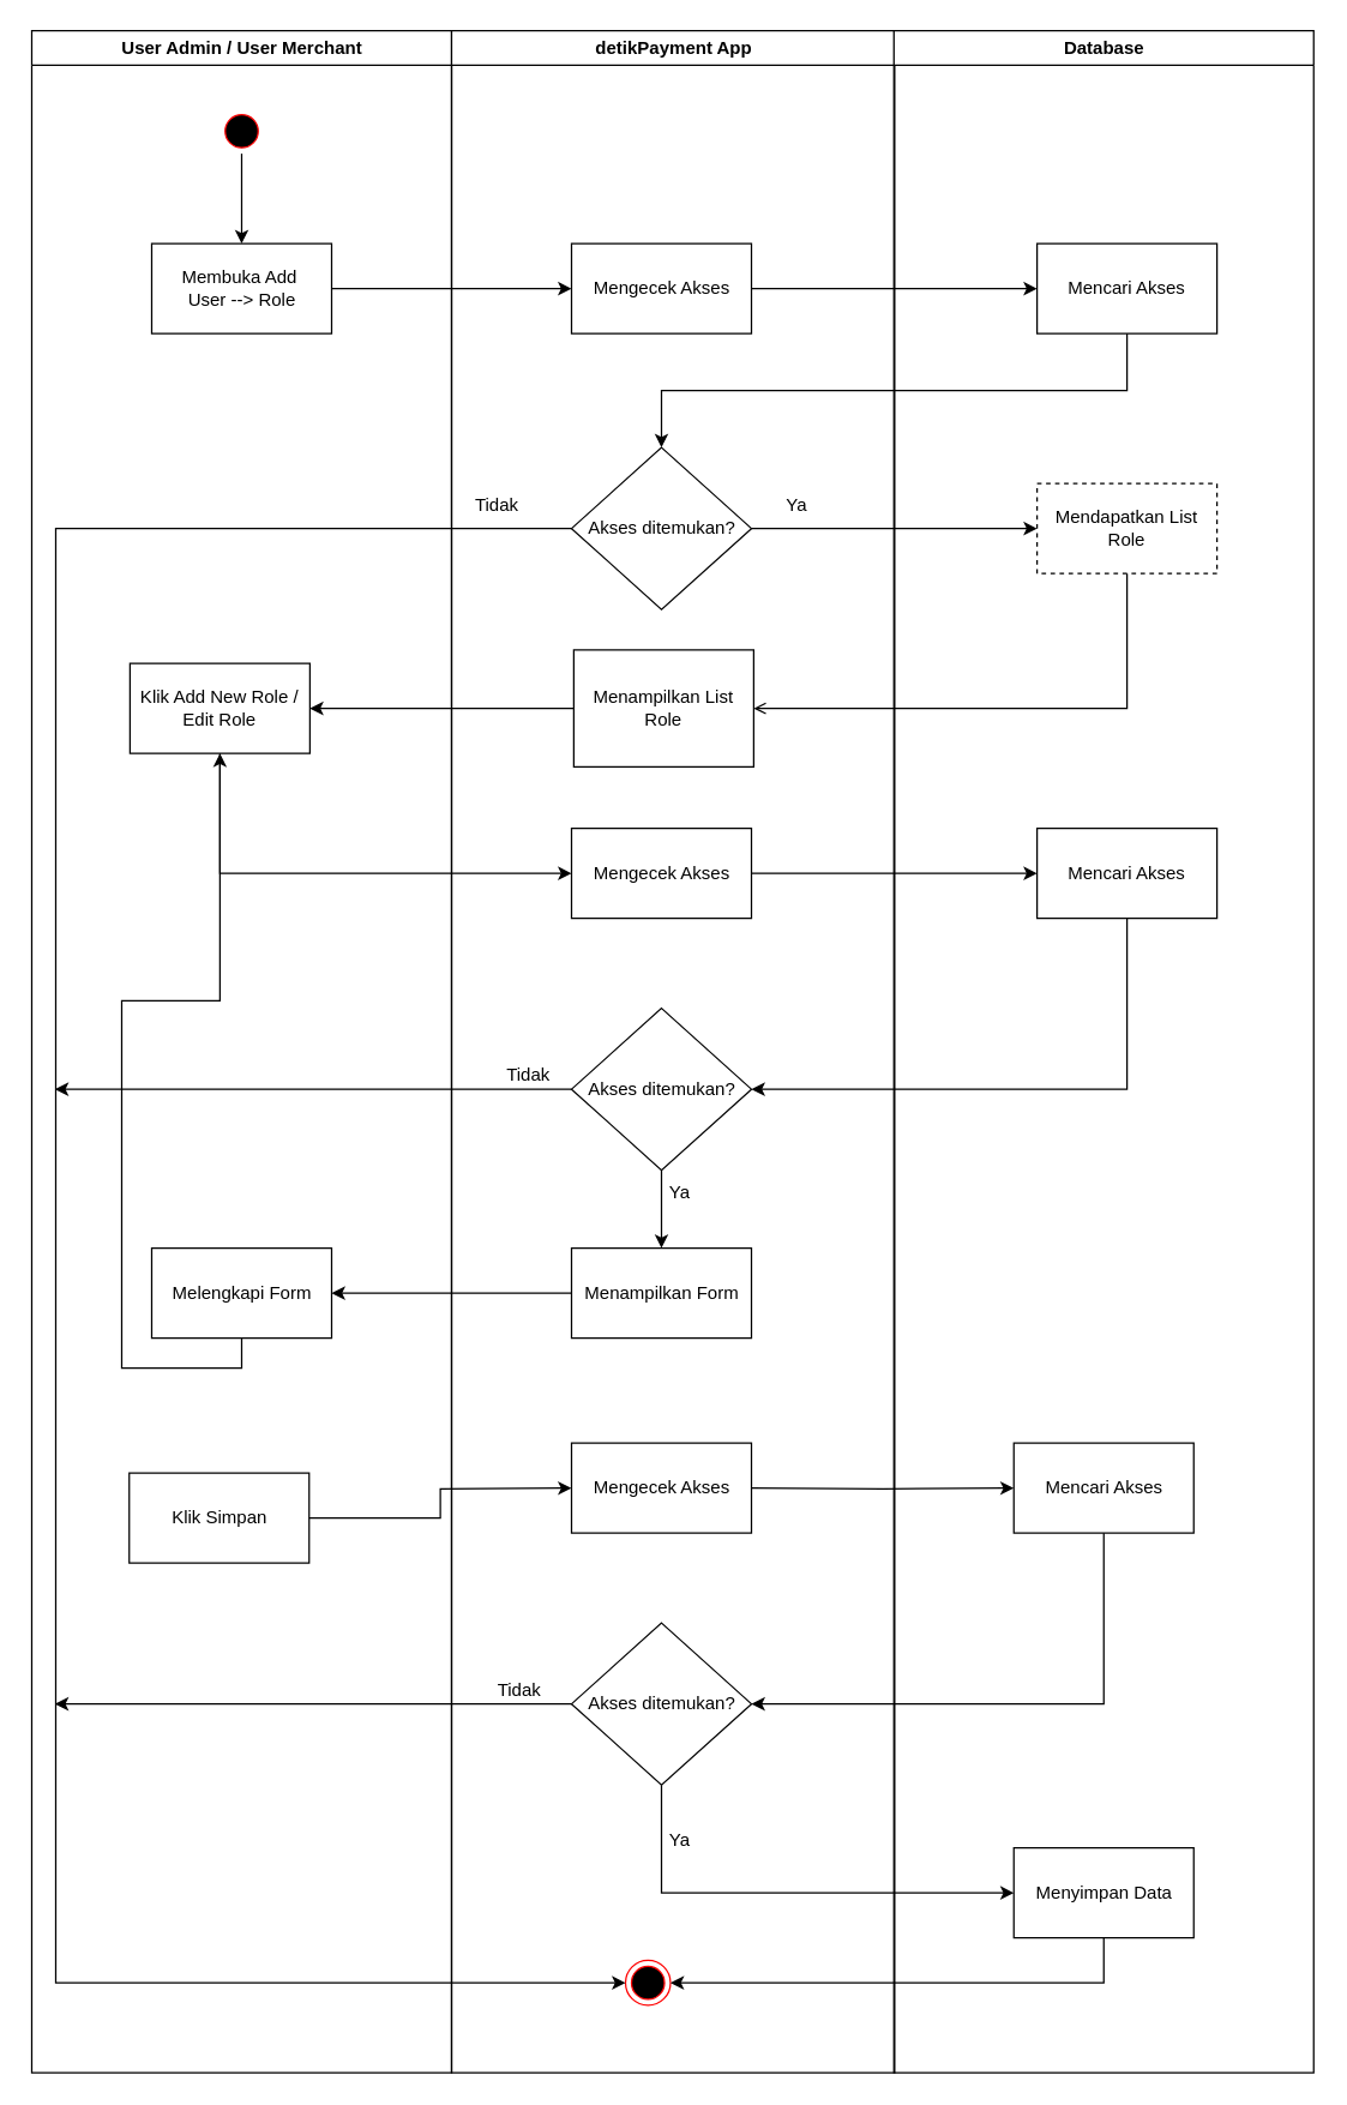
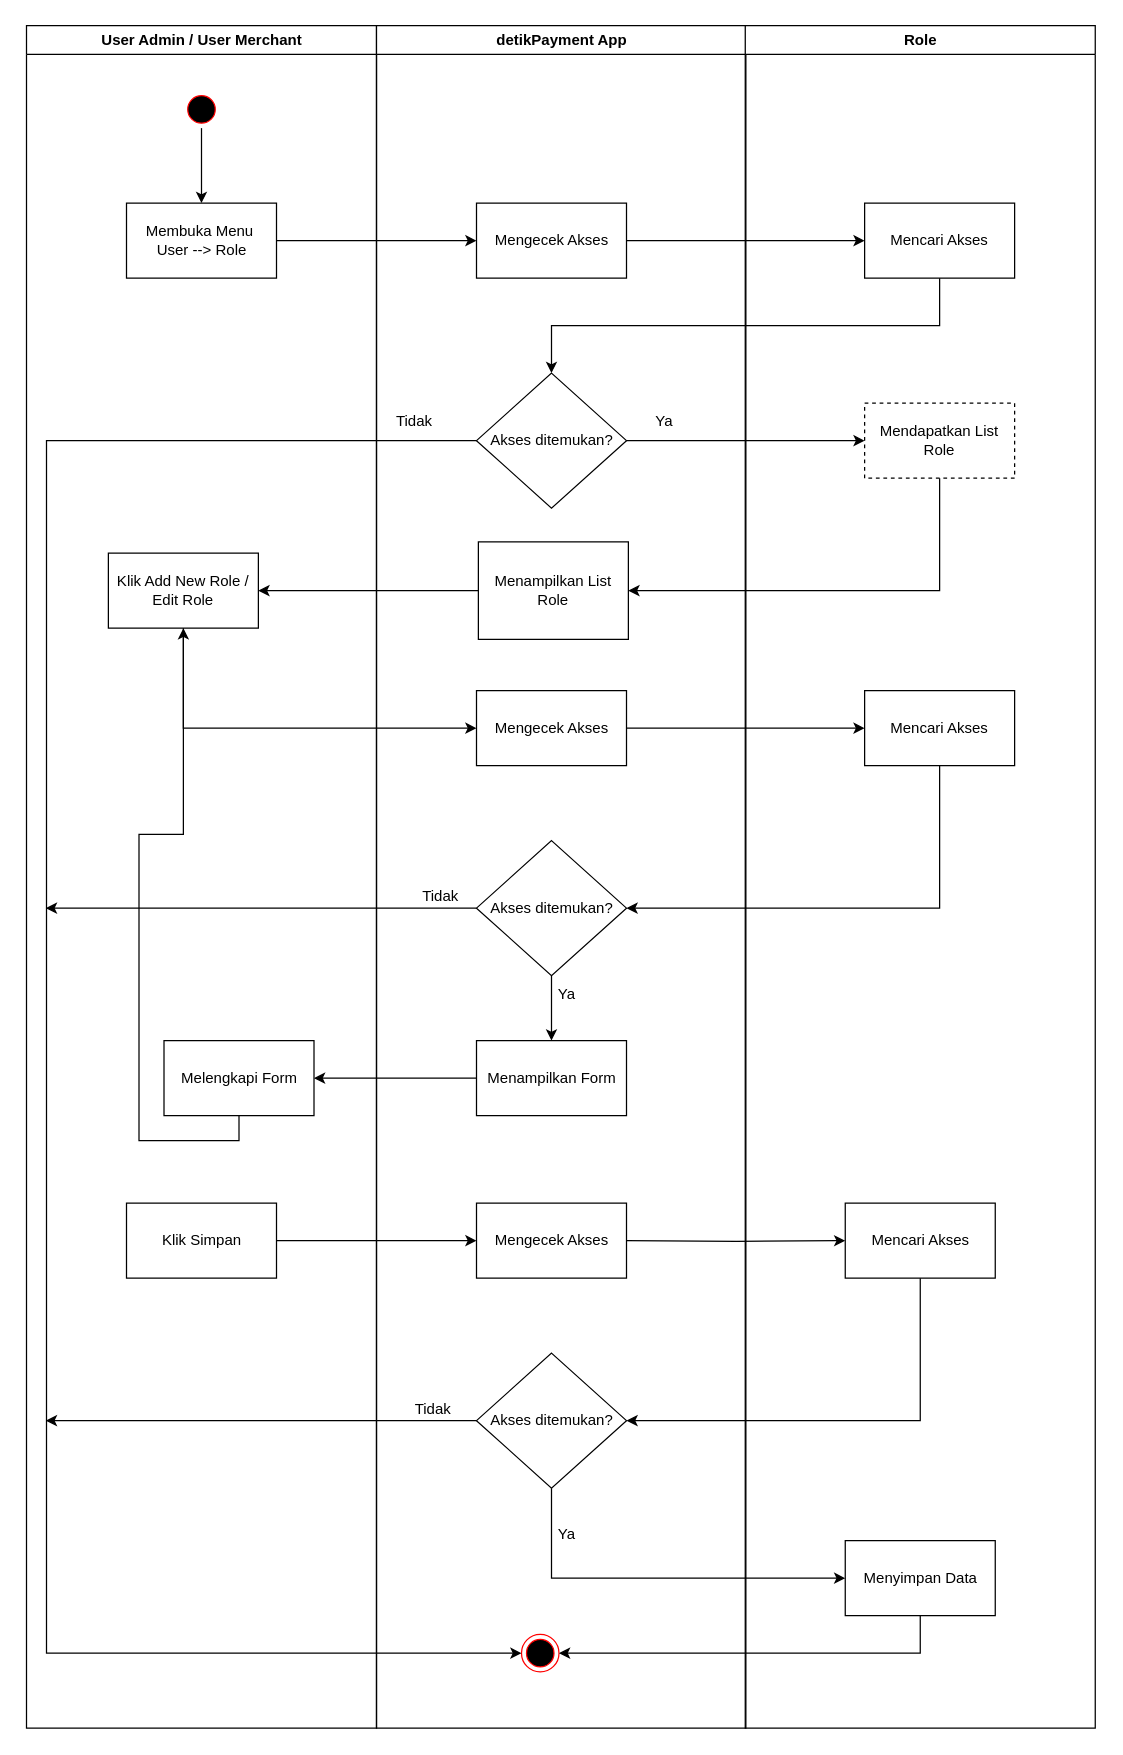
- <mxCell id="28" value="Database" style="swimlane;whiteSpace=wrap;movable=1;resizable=1;rotatable=1;deletable=1;editable=1;connectable=1;" parent="1" vertex="1"><mxGeometry x="595.5" y="20" width="280" height="1362" as="geometry" /></mxCell>
+ <mxCell id="28" value="Role" style="swimlane;whiteSpace=wrap;movable=1;resizable=1;rotatable=1;deletable=1;editable=1;connectable=1;" parent="1" vertex="1"><mxGeometry x="595.5" y="20" width="280" height="1362" as="geometry" /></mxCell>
- <mxCell id="5" value="Membuka Add&amp;nbsp;&lt;br style=&quot;border-color: var(--border-color);&quot;&gt;User --&amp;gt; Role" style="rounded=0;whiteSpace=wrap;html=1;" parent="2" vertex="1"><mxGeometry x="80" y="142" width="120" height="60" as="geometry" /></mxCell>
+ <mxCell id="5" value="Membuka Menu&amp;nbsp;&lt;br style=&quot;border-color: var(--border-color);&quot;&gt;User --&amp;gt; Role" style="rounded=0;whiteSpace=wrap;html=1;" parent="2" vertex="1"><mxGeometry x="80" y="142" width="120" height="60" as="geometry" /></mxCell>
- <mxCell id="49" style="edgeStyle=orthogonalEdgeStyle;rounded=0;orthogonalLoop=1;jettySize=auto;html=1;exitX=0.5;exitY=1;exitDx=0;exitDy=0;entryX=0.5;entryY=1;entryDx=0;entryDy=0;endArrow=open;" parent="1" source="30" target="13" edge="1"><mxGeometry relative="1" as="geometry" /></mxCell>
+ <mxCell id="49" style="edgeStyle=orthogonalEdgeStyle;rounded=0;orthogonalLoop=1;jettySize=auto;html=1;exitX=0.5;exitY=1;exitDx=0;exitDy=0;entryX=0.5;entryY=1;entryDx=0;entryDy=0;" parent="1" source="30" target="13" edge="1"><mxGeometry relative="1" as="geometry" /></mxCell>
- <mxCell id="8" value="Melengkapi Form" style="rounded=0;whiteSpace=wrap;html=1;" parent="2" vertex="1"><mxGeometry x="80" y="812" width="120" height="60" as="geometry" /></mxCell>
+ <mxCell id="8" value="Melengkapi Form" style="rounded=0;whiteSpace=wrap;html=1;" parent="2" vertex="1"><mxGeometry x="110" y="812" width="120" height="60" as="geometry" /></mxCell>
- <mxCell id="9" value="Klik Simpan" style="rounded=0;whiteSpace=wrap;html=1;" parent="2" vertex="1"><mxGeometry x="65" y="962" width="120" height="60" as="geometry" /></mxCell>
+ <mxCell id="9" value="Klik Simpan" style="rounded=0;whiteSpace=wrap;html=1;" parent="2" vertex="1"><mxGeometry x="80" y="942" width="120" height="60" as="geometry" /></mxCell>
